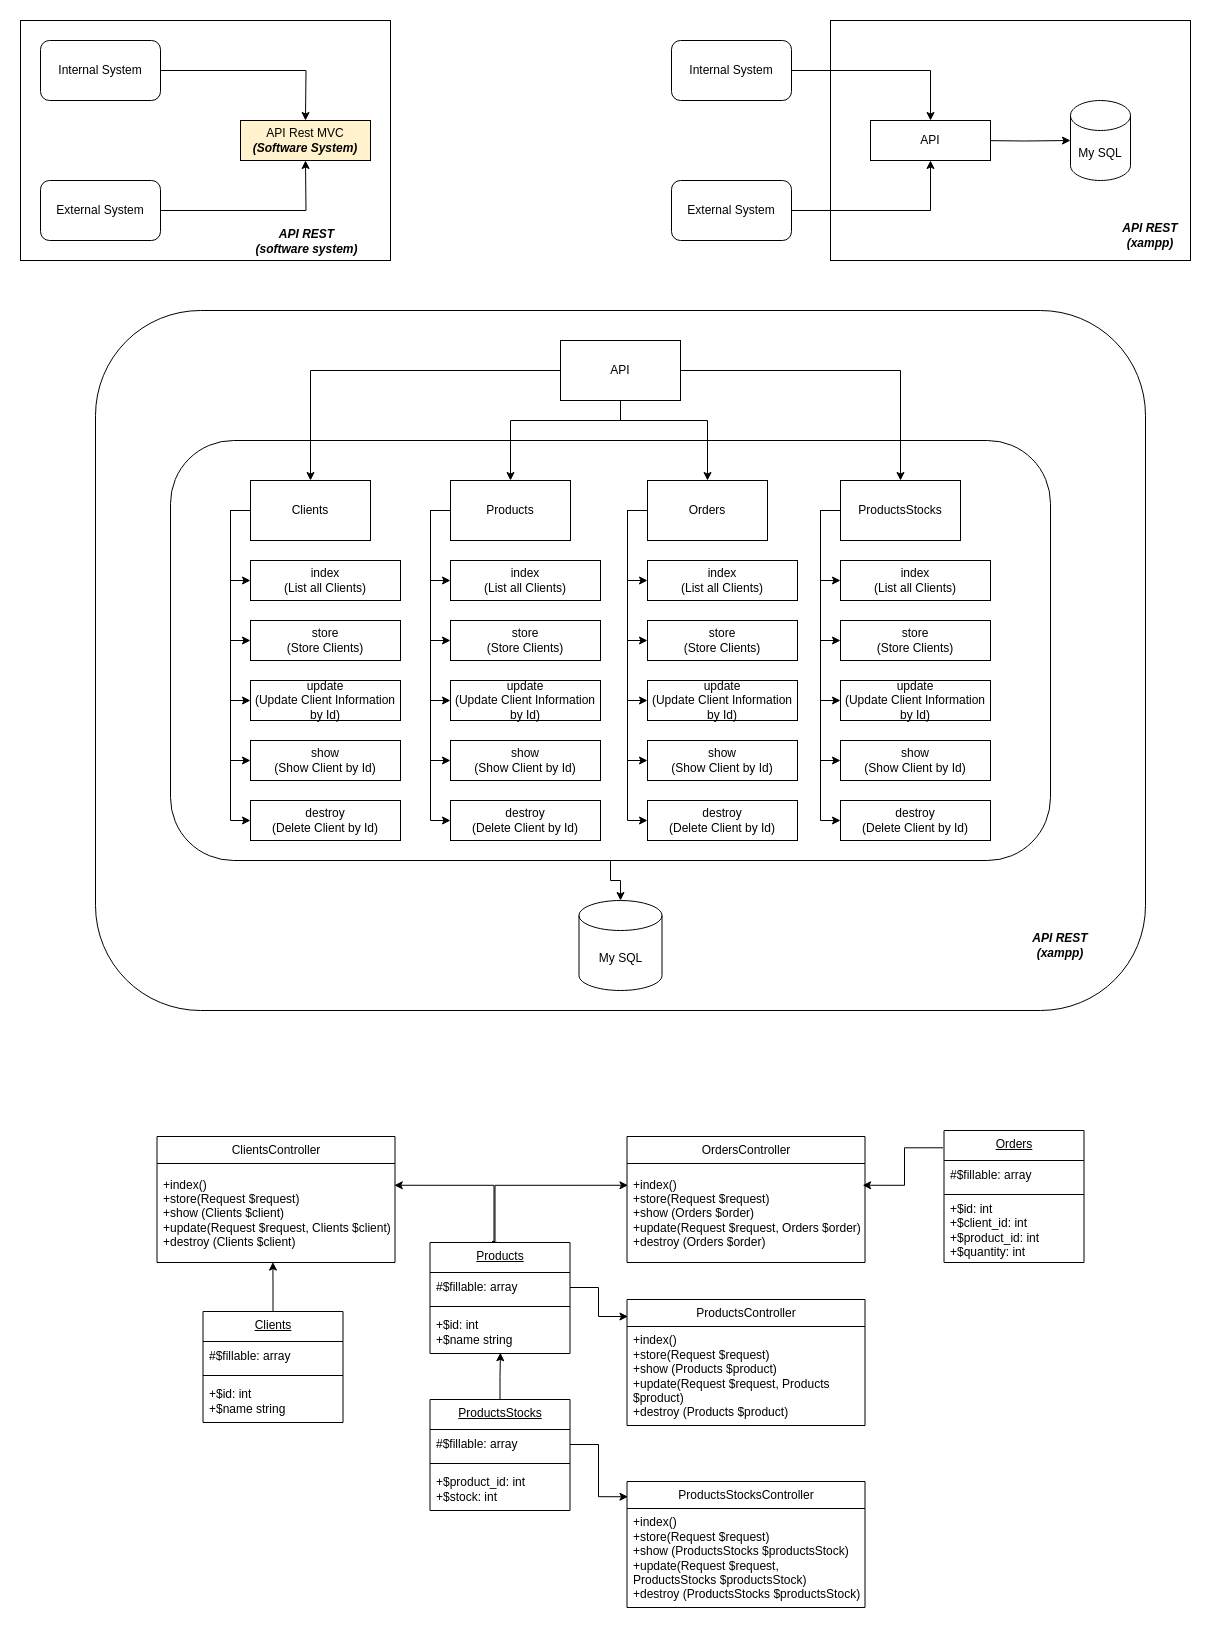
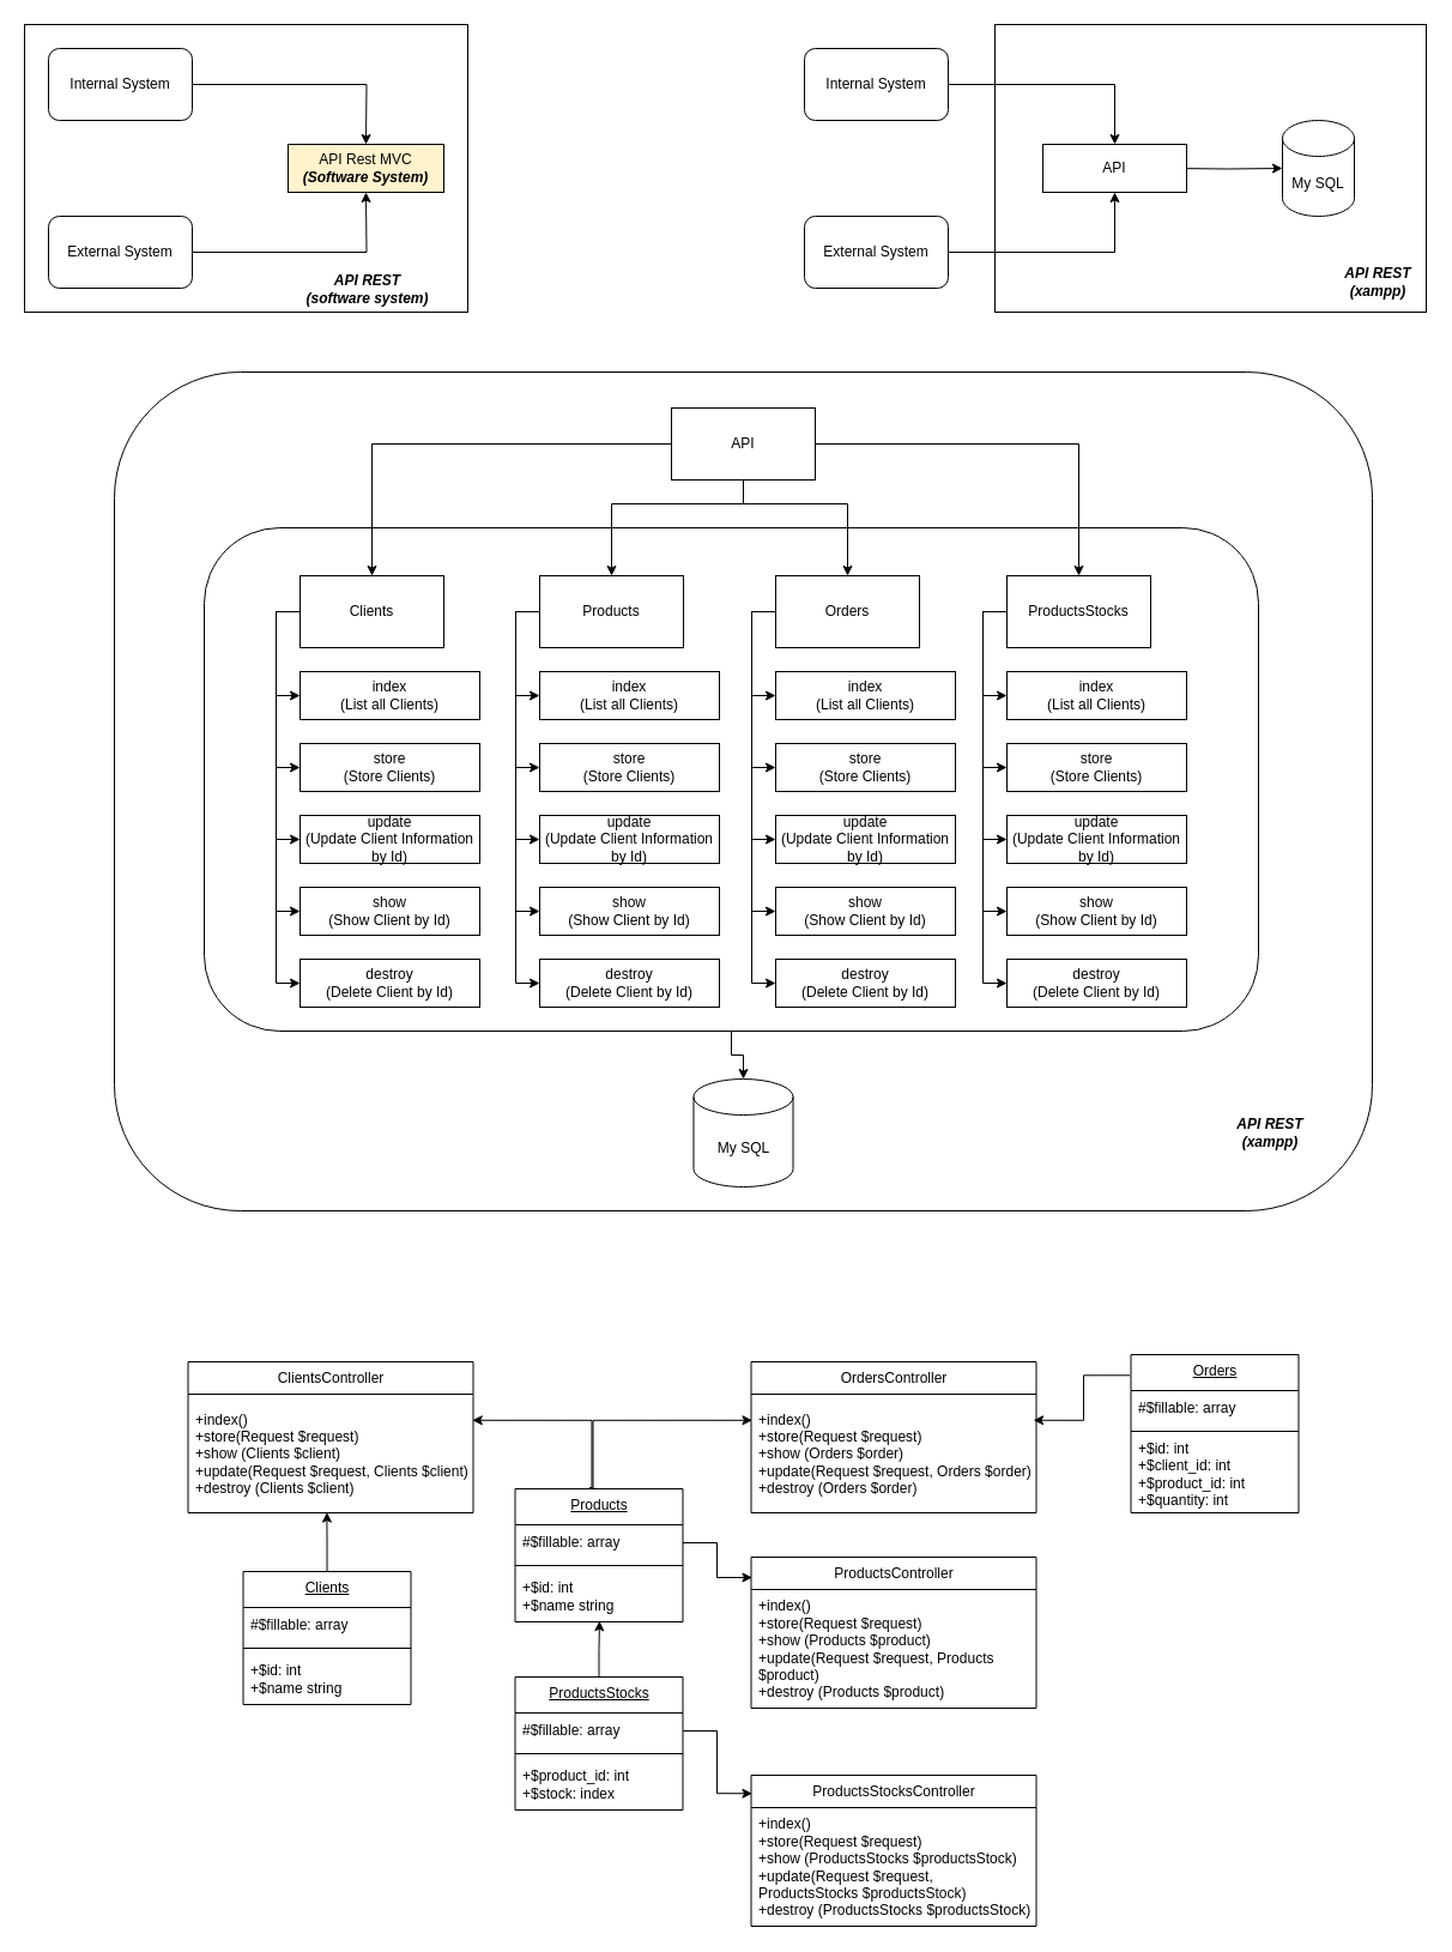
- <mxCell id="86" value="+$product_id: int&lt;div&gt;+$stock: int&lt;/div&gt;" style="html=1;strokeColor=none;fillColor=none;align=left;verticalAlign=middle;spacingLeft=4;spacingRight=4;rotatable=0;points=[[0,0.5],[1,0.5]];resizeWidth=1;whiteSpace=wrap;" vertex="1" parent="83"><mxGeometry y="68" width="140" height="43" as="geometry" /></mxCell>
+ <mxCell id="86" value="+$product_id: int&lt;div&gt;+$stock: index&lt;/div&gt;" style="html=1;strokeColor=none;fillColor=none;align=left;verticalAlign=middle;spacingLeft=4;spacingRight=4;rotatable=0;points=[[0,0.5],[1,0.5]];resizeWidth=1;whiteSpace=wrap;" vertex="1" parent="83"><mxGeometry y="68" width="140" height="43" as="geometry" /></mxCell>
